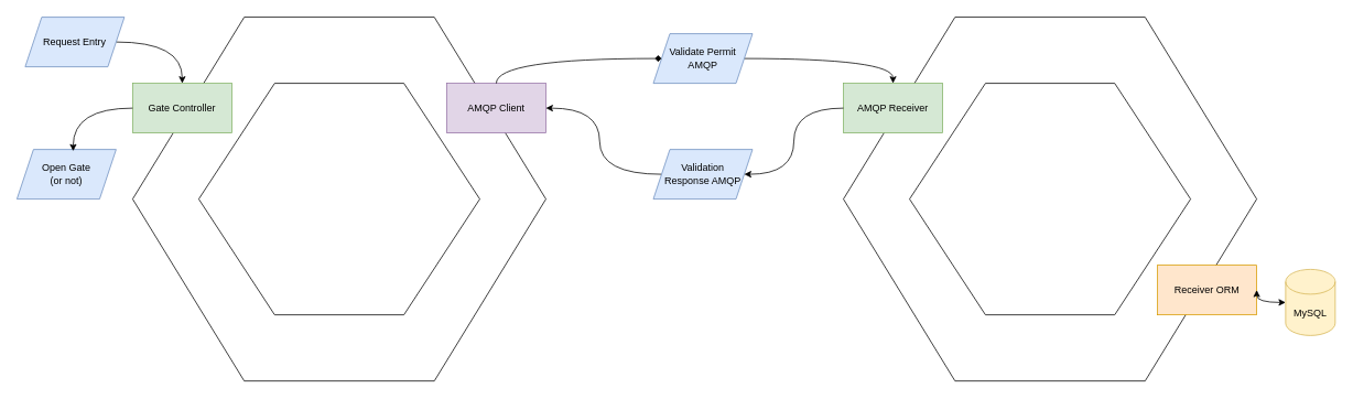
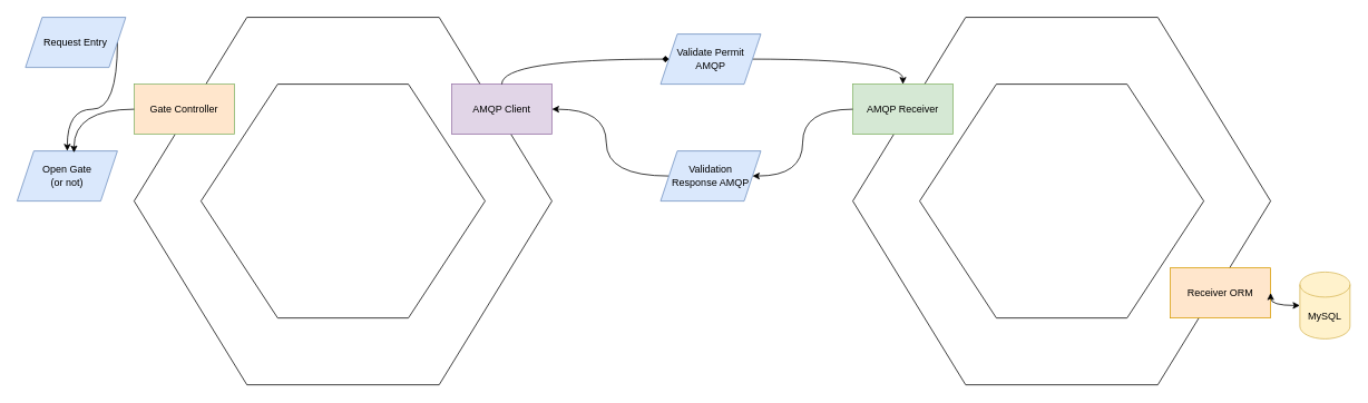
- <mxCell id="12" style="edgeStyle=orthogonalEdgeStyle;rounded=0;orthogonalLoop=1;jettySize=auto;html=1;exitX=1;exitY=0.5;exitDx=0;exitDy=0;entryX=0.5;entryY=0;entryDx=0;entryDy=0;curved=1;" edge="1" parent="1" source="13" target="5"><mxGeometry relative="1" as="geometry" /></mxCell>
+ <mxCell id="12" style="edgeStyle=orthogonalEdgeStyle;rounded=0;orthogonalLoop=1;jettySize=auto;html=1;exitX=1;exitY=0.5;exitDx=0;exitDy=0;curved=1;" edge="1" parent="1" source="13" target="16"><mxGeometry relative="1" as="geometry" /></mxCell>
- <mxCell id="5" value="Gate Controller" style="rounded=0;whiteSpace=wrap;html=1;fillColor=#d5e8d4;strokeColor=#82b366;" vertex="1" parent="2"><mxGeometry y="80" width="120" height="60" as="geometry" /></mxCell>
+ <mxCell id="5" value="Gate Controller" style="rounded=0;whiteSpace=wrap;html=1;fillColor=#ffe6cc;strokeColor=#82b366;" vertex="1" parent="2"><mxGeometry y="80" width="120" height="60" as="geometry" /></mxCell>
